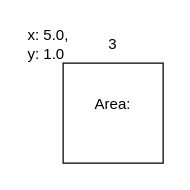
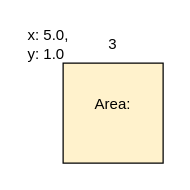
- <mxCell id="2" value="Area:&lt;div&gt;&lt;br/&gt;&lt;/div&gt;" style="whiteSpace=wrap;html=1;aspect=fixed;" vertex="1" parent="1"><mxGeometry x="50" y="50" width="80" height="80" as="geometry" /></mxCell>
+ <mxCell id="2" value="Area:&lt;div&gt;&lt;br/&gt;&lt;/div&gt;" style="whiteSpace=wrap;html=1;aspect=fixed;fillColor=#fff2cc;" vertex="1" parent="1"><mxGeometry x="50" y="50" width="80" height="80" as="geometry" /></mxCell>
